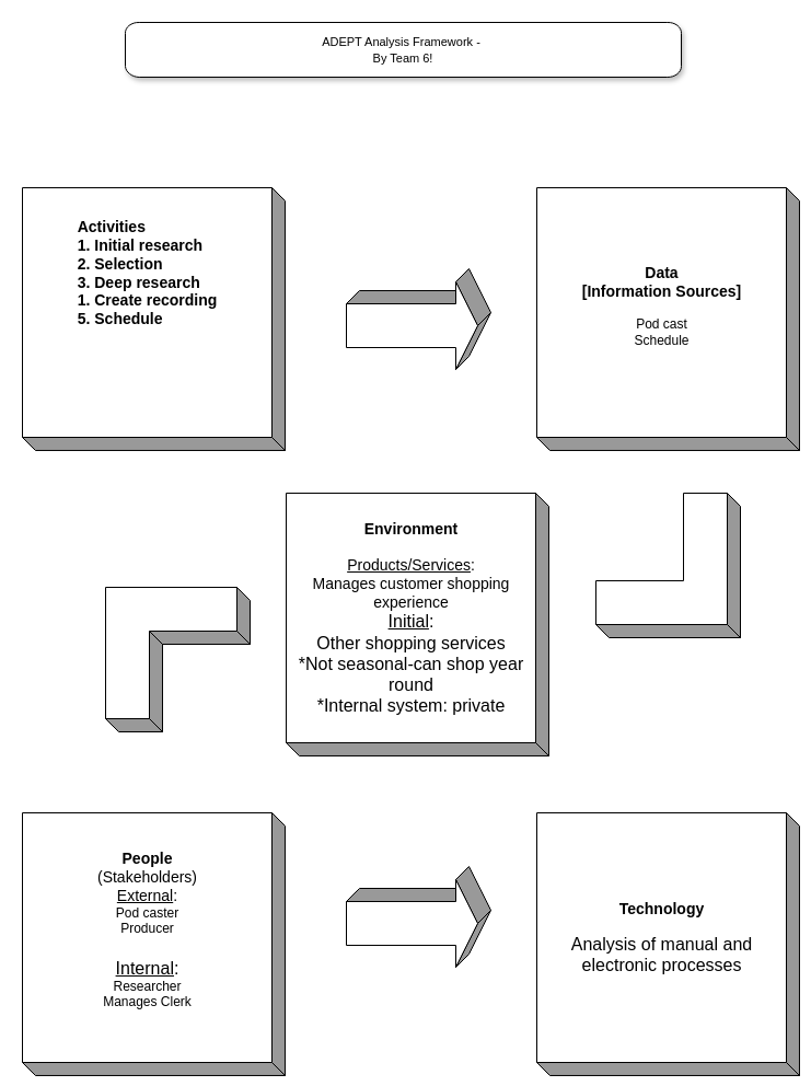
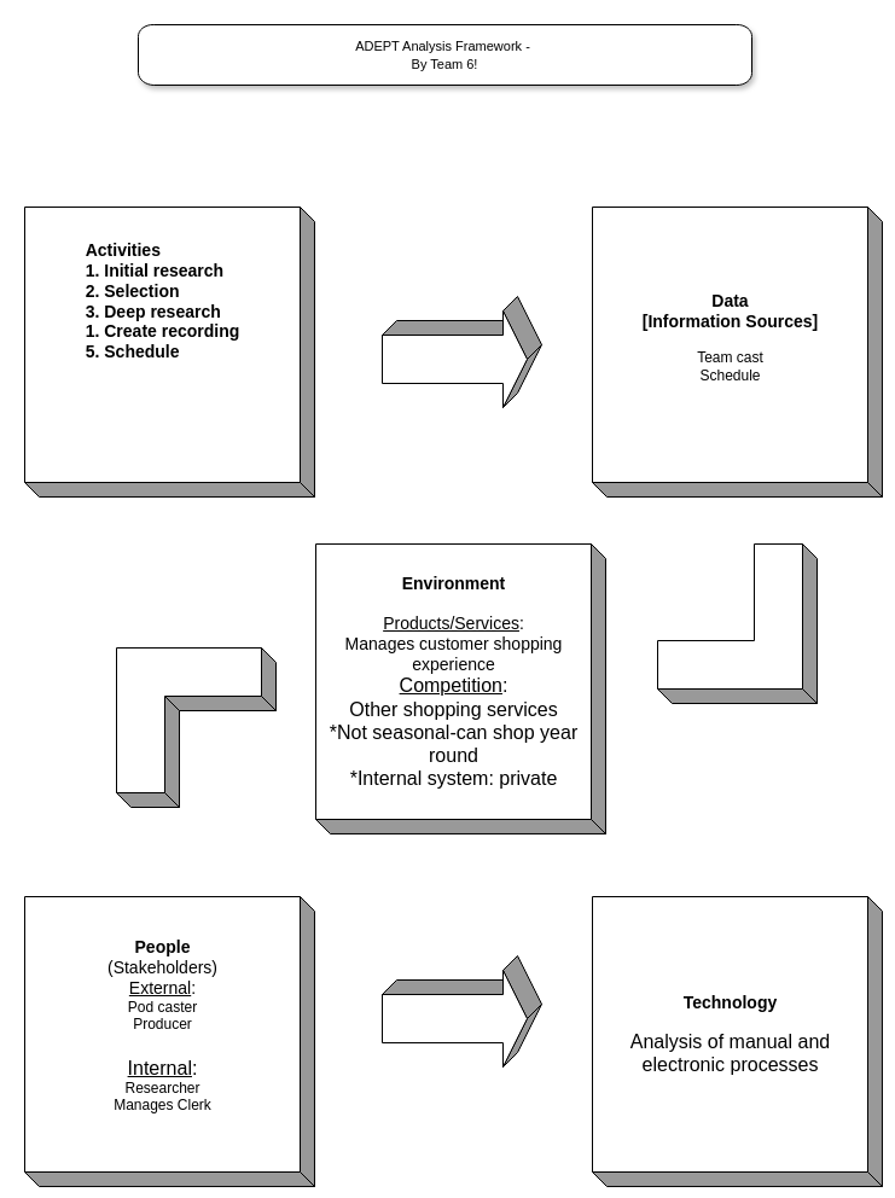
- <mxCell id="10" value="&lt;p style=&quot;align:center;margin-left:0;margin-right:0;margin-top:0px;margin-bottom:0px;text-indent:0;valign:middle;direction:ltr;&quot;&gt;&lt;font style=&quot;font-size: 14px; font-family: Arial; color: rgb(0, 0, 0); direction: ltr; letter-spacing: 0px; line-height: 120%; opacity: 1;&quot;&gt;&lt;b&gt;&lt;br&gt;&lt;/b&gt;&lt;/font&gt;&lt;/p&gt;&lt;p style=&quot;align:center;margin-left:0;margin-right:0;margin-top:0px;margin-bottom:0px;text-indent:0;valign:middle;direction:ltr;&quot;&gt;&lt;font style=&quot;font-size: 14px; font-family: Arial; color: rgb(0, 0, 0); direction: ltr; letter-spacing: 0px; line-height: 120%; opacity: 1;&quot;&gt;&lt;b&gt;Data&lt;br&gt;[Information Sources]&lt;br&gt;&lt;/b&gt;&lt;/font&gt;&lt;font style=&quot;font-size: 11px; font-family: Arial; color: rgb(0, 0, 0); direction: ltr; letter-spacing: 0px; line-height: 120%; opacity: 1;&quot;&gt;&lt;br&gt;&lt;/font&gt;&lt;/p&gt;&lt;p style=&quot;align:center;margin-left:0;margin-right:0;margin-top:0px;margin-bottom:0px;text-indent:0;valign:middle;direction:ltr;&quot;&gt;Pod cast&lt;/p&gt;&lt;p style=&quot;align:center;margin-left:0;margin-right:0;margin-top:0px;margin-bottom:0px;text-indent:0;valign:middle;direction:ltr;&quot;&gt;Schedule&lt;/p&gt;&lt;p style=&quot;align:center;margin-left:0;margin-right:0;margin-top:0px;margin-bottom:0px;text-indent:0;valign:middle;direction:ltr;&quot;&gt;&lt;font style=&quot;font-size: 11px; font-family: Arial; color: rgb(0, 0, 0); direction: ltr; letter-spacing: 0px; line-height: 120%; opacity: 1;&quot;&gt;&lt;br&gt;&lt;br&gt;&lt;/font&gt;&lt;/p&gt;" style="text;vsdxID=5;fillColor=none;gradientColor=none;strokeColor=none;labelBackgroundColor=none;rounded=0;html=1;whiteSpace=wrap;verticalAlign=middle;align=center;;html=1;" parent="7" vertex="1"><mxGeometry y="-0.6" width="228.6" height="228.6" as="geometry" /></mxCell>
+ <mxCell id="10" value="&lt;p style=&quot;align:center;margin-left:0;margin-right:0;margin-top:0px;margin-bottom:0px;text-indent:0;valign:middle;direction:ltr;&quot;&gt;&lt;font style=&quot;font-size: 14px; font-family: Arial; color: rgb(0, 0, 0); direction: ltr; letter-spacing: 0px; line-height: 120%; opacity: 1;&quot;&gt;&lt;b&gt;&lt;br&gt;&lt;/b&gt;&lt;/font&gt;&lt;/p&gt;&lt;p style=&quot;align:center;margin-left:0;margin-right:0;margin-top:0px;margin-bottom:0px;text-indent:0;valign:middle;direction:ltr;&quot;&gt;&lt;font style=&quot;font-size: 14px; font-family: Arial; color: rgb(0, 0, 0); direction: ltr; letter-spacing: 0px; line-height: 120%; opacity: 1;&quot;&gt;&lt;b&gt;Data&lt;br&gt;[Information Sources]&lt;br&gt;&lt;/b&gt;&lt;/font&gt;&lt;font style=&quot;font-size: 11px; font-family: Arial; color: rgb(0, 0, 0); direction: ltr; letter-spacing: 0px; line-height: 120%; opacity: 1;&quot;&gt;&lt;br&gt;&lt;/font&gt;&lt;/p&gt;&lt;p style=&quot;align:center;margin-left:0;margin-right:0;margin-top:0px;margin-bottom:0px;text-indent:0;valign:middle;direction:ltr;&quot;&gt;Team cast&lt;/p&gt;&lt;p style=&quot;align:center;margin-left:0;margin-right:0;margin-top:0px;margin-bottom:0px;text-indent:0;valign:middle;direction:ltr;&quot;&gt;Schedule&lt;/p&gt;&lt;p style=&quot;align:center;margin-left:0;margin-right:0;margin-top:0px;margin-bottom:0px;text-indent:0;valign:middle;direction:ltr;&quot;&gt;&lt;font style=&quot;font-size: 11px; font-family: Arial; color: rgb(0, 0, 0); direction: ltr; letter-spacing: 0px; line-height: 120%; opacity: 1;&quot;&gt;&lt;br&gt;&lt;br&gt;&lt;/font&gt;&lt;/p&gt;" style="text;vsdxID=5;fillColor=none;gradientColor=none;strokeColor=none;labelBackgroundColor=none;rounded=0;html=1;whiteSpace=wrap;verticalAlign=middle;align=center;;html=1;" parent="7" vertex="1"><mxGeometry y="-0.6" width="228.6" height="228.6" as="geometry" /></mxCell>
- <mxCell id="22" value="&lt;p style=&quot;align:center;margin-left:0;margin-right:0;margin-top:0px;margin-bottom:0px;text-indent:0;valign:middle;direction:ltr;&quot;&gt;&lt;font style=&quot;font-size: 14px;&quot;&gt;&lt;font style=&quot;font-family: Arial; color: rgb(0, 0, 0); direction: ltr; letter-spacing: 0px; line-height: 120%; opacity: 1;&quot;&gt;&lt;b style=&quot;&quot;&gt;Environment&lt;br&gt;&lt;/b&gt;&lt;/font&gt;&lt;font style=&quot;font-family: Arial; color: rgb(0, 0, 0); direction: ltr; letter-spacing: 0px; line-height: 120%; opacity: 1;&quot;&gt;&lt;br&gt;&lt;/font&gt;&lt;font style=&quot;font-family: Arial; color: rgb(0, 0, 0); direction: ltr; letter-spacing: 0px; line-height: 120%; opacity: 1;&quot;&gt;&lt;u&gt;Products/Services&lt;/u&gt;&lt;/font&gt;&lt;font style=&quot;font-family: Arial; color: rgb(0, 0, 0); direction: ltr; letter-spacing: 0px; line-height: 120%; opacity: 1;&quot;&gt;:&lt;br&gt;&lt;/font&gt;&lt;/font&gt;&lt;/p&gt;&lt;p style=&quot;align:center;margin-left:0;margin-right:0;margin-top:0px;margin-bottom:0px;text-indent:0;valign:middle;direction:ltr;&quot;&gt;&lt;font style=&quot;font-size: 14px;&quot;&gt;&lt;font style=&quot;font-family: Arial; color: rgb(0, 0, 0); direction: ltr; letter-spacing: 0px; line-height: 120%; opacity: 1;&quot;&gt;Manages customer shopping experience&lt;/font&gt;&lt;/font&gt;&lt;/p&gt;&lt;p style=&quot;align:center;margin-left:0;margin-right:0;margin-top:0px;margin-bottom:0px;text-indent:0;valign:middle;direction:ltr;&quot;&gt;&lt;font size=&quot;3&quot;&gt;&lt;font style=&quot;font-family: Arial; color: rgb(0, 0, 0); direction: ltr; letter-spacing: 0px; line-height: 120%; opacity: 1;&quot;&gt;&lt;u&gt;Initial&lt;/u&gt;&lt;/font&gt;&lt;font style=&quot;font-family: Arial; color: rgb(0, 0, 0); direction: ltr; letter-spacing: 0px; line-height: 120%; opacity: 1;&quot;&gt;:&lt;br&gt;Other shopping services&lt;/font&gt;&lt;/font&gt;&lt;/p&gt;&lt;p style=&quot;align:center;margin-left:0;margin-right:0;margin-top:0px;margin-bottom:0px;text-indent:0;valign:middle;direction:ltr;&quot;&gt;&lt;font size=&quot;3&quot;&gt;&lt;font style=&quot;font-family: Arial; color: rgb(0, 0, 0); direction: ltr; letter-spacing: 0px; line-height: 120%; opacity: 1;&quot;&gt;*Not seasonal-can shop year round&lt;/font&gt;&lt;/font&gt;&lt;/p&gt;&lt;p style=&quot;align:center;margin-left:0;margin-right:0;margin-top:0px;margin-bottom:0px;text-indent:0;valign:middle;direction:ltr;&quot;&gt;&lt;font size=&quot;3&quot;&gt;&lt;font style=&quot;font-family: Arial; color: rgb(0, 0, 0); direction: ltr; letter-spacing: 0px; line-height: 120%; opacity: 1;&quot;&gt;*Internal system: private&lt;/font&gt;&lt;/font&gt;&lt;/p&gt;" style="text;vsdxID=14;fillColor=none;gradientColor=none;strokeColor=none;labelBackgroundColor=none;rounded=0;html=1;whiteSpace=wrap;verticalAlign=middle;align=center;;html=1;" parent="19" vertex="1"><mxGeometry y="-0.6" width="228.6" height="228.6" as="geometry" /></mxCell>
+ <mxCell id="22" value="&lt;p style=&quot;align:center;margin-left:0;margin-right:0;margin-top:0px;margin-bottom:0px;text-indent:0;valign:middle;direction:ltr;&quot;&gt;&lt;font style=&quot;font-size: 14px;&quot;&gt;&lt;font style=&quot;font-family: Arial; color: rgb(0, 0, 0); direction: ltr; letter-spacing: 0px; line-height: 120%; opacity: 1;&quot;&gt;&lt;b style=&quot;&quot;&gt;Environment&lt;br&gt;&lt;/b&gt;&lt;/font&gt;&lt;font style=&quot;font-family: Arial; color: rgb(0, 0, 0); direction: ltr; letter-spacing: 0px; line-height: 120%; opacity: 1;&quot;&gt;&lt;br&gt;&lt;/font&gt;&lt;font style=&quot;font-family: Arial; color: rgb(0, 0, 0); direction: ltr; letter-spacing: 0px; line-height: 120%; opacity: 1;&quot;&gt;&lt;u&gt;Products/Services&lt;/u&gt;&lt;/font&gt;&lt;font style=&quot;font-family: Arial; color: rgb(0, 0, 0); direction: ltr; letter-spacing: 0px; line-height: 120%; opacity: 1;&quot;&gt;:&lt;br&gt;&lt;/font&gt;&lt;/font&gt;&lt;/p&gt;&lt;p style=&quot;align:center;margin-left:0;margin-right:0;margin-top:0px;margin-bottom:0px;text-indent:0;valign:middle;direction:ltr;&quot;&gt;&lt;font style=&quot;font-size: 14px;&quot;&gt;&lt;font style=&quot;font-family: Arial; color: rgb(0, 0, 0); direction: ltr; letter-spacing: 0px; line-height: 120%; opacity: 1;&quot;&gt;Manages customer shopping experience&lt;/font&gt;&lt;/font&gt;&lt;/p&gt;&lt;p style=&quot;align:center;margin-left:0;margin-right:0;margin-top:0px;margin-bottom:0px;text-indent:0;valign:middle;direction:ltr;&quot;&gt;&lt;font size=&quot;3&quot;&gt;&lt;font style=&quot;font-family: Arial; color: rgb(0, 0, 0); direction: ltr; letter-spacing: 0px; line-height: 120%; opacity: 1;&quot;&gt;&lt;u&gt;Competition&lt;/u&gt;&lt;/font&gt;&lt;font style=&quot;font-family: Arial; color: rgb(0, 0, 0); direction: ltr; letter-spacing: 0px; line-height: 120%; opacity: 1;&quot;&gt;:&lt;br&gt;Other shopping services&lt;/font&gt;&lt;/font&gt;&lt;/p&gt;&lt;p style=&quot;align:center;margin-left:0;margin-right:0;margin-top:0px;margin-bottom:0px;text-indent:0;valign:middle;direction:ltr;&quot;&gt;&lt;font size=&quot;3&quot;&gt;&lt;font style=&quot;font-family: Arial; color: rgb(0, 0, 0); direction: ltr; letter-spacing: 0px; line-height: 120%; opacity: 1;&quot;&gt;*Not seasonal-can shop year round&lt;/font&gt;&lt;/font&gt;&lt;/p&gt;&lt;p style=&quot;align:center;margin-left:0;margin-right:0;margin-top:0px;margin-bottom:0px;text-indent:0;valign:middle;direction:ltr;&quot;&gt;&lt;font size=&quot;3&quot;&gt;&lt;font style=&quot;font-family: Arial; color: rgb(0, 0, 0); direction: ltr; letter-spacing: 0px; line-height: 120%; opacity: 1;&quot;&gt;*Internal system: private&lt;/font&gt;&lt;/font&gt;&lt;/p&gt;" style="text;vsdxID=14;fillColor=none;gradientColor=none;strokeColor=none;labelBackgroundColor=none;rounded=0;html=1;whiteSpace=wrap;verticalAlign=middle;align=center;;html=1;" parent="19" vertex="1"><mxGeometry y="-0.6" width="228.6" height="228.6" as="geometry" /></mxCell>
